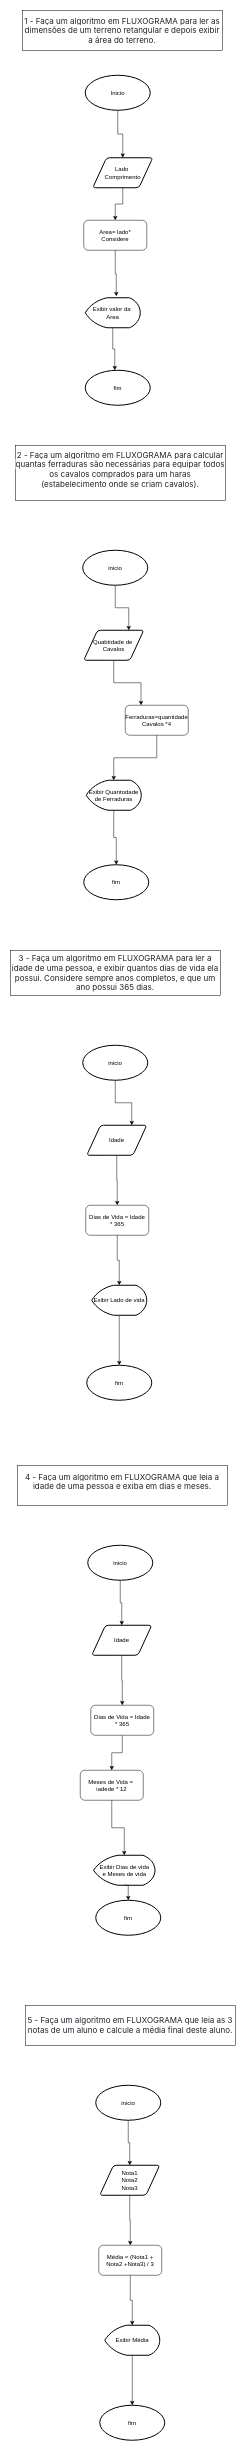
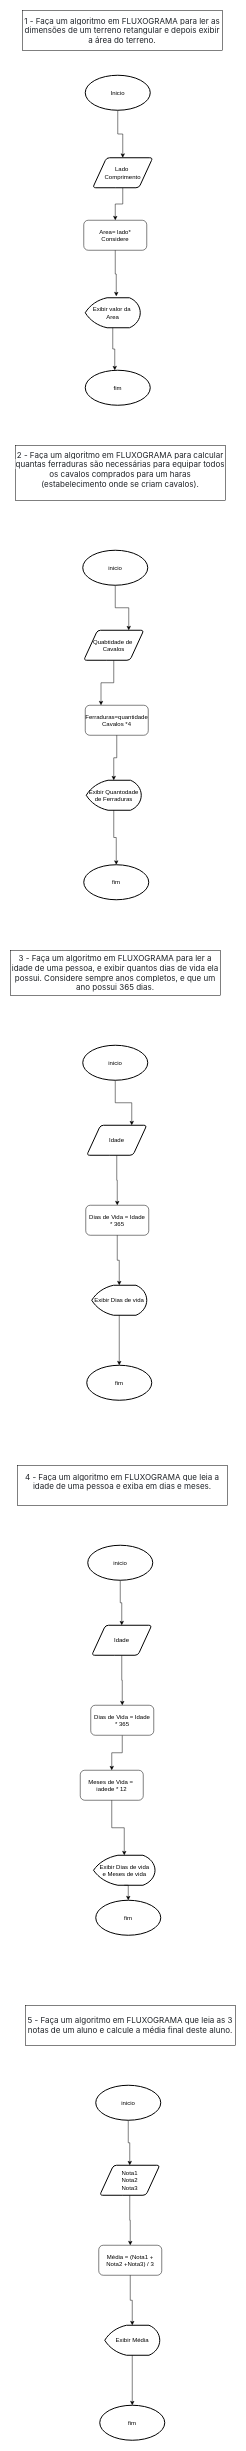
- <mxCell id="17" value="Ferraduras=quantidade&lt;div&gt;Cavalos *4&lt;/div&gt;" style="rounded=1;whiteSpace=wrap;html=1;" vertex="1" parent="1"><mxGeometry x="250" y="1410" width="126" height="60" as="geometry" /></mxCell>
+ <mxCell id="17" value="Ferraduras=quantidade&lt;div&gt;Cavalos *4&lt;/div&gt;" style="rounded=1;whiteSpace=wrap;html=1;" vertex="1" parent="1"><mxGeometry x="170" y="1410" width="126" height="60" as="geometry" /></mxCell>
- <mxCell id="26" value="Exibir Lado de vida" style="strokeWidth=2;html=1;shape=mxgraph.flowchart.display;whiteSpace=wrap;" vertex="1" parent="1"><mxGeometry x="183" y="2570" width="110" height="60" as="geometry" /></mxCell>
+ <mxCell id="26" value="Exibir Dias de vida" style="strokeWidth=2;html=1;shape=mxgraph.flowchart.display;whiteSpace=wrap;" vertex="1" parent="1"><mxGeometry x="183" y="2570" width="110" height="60" as="geometry" /></mxCell>
